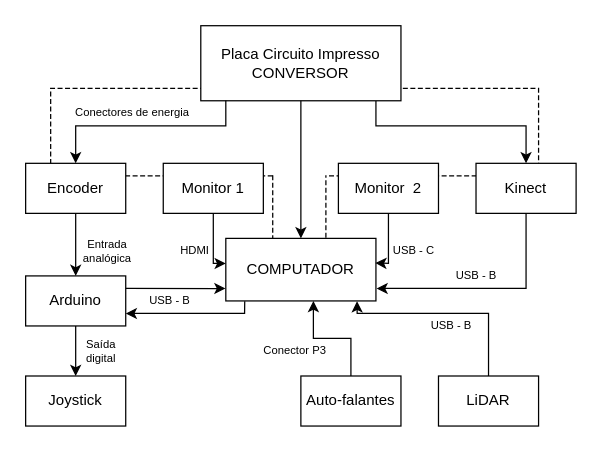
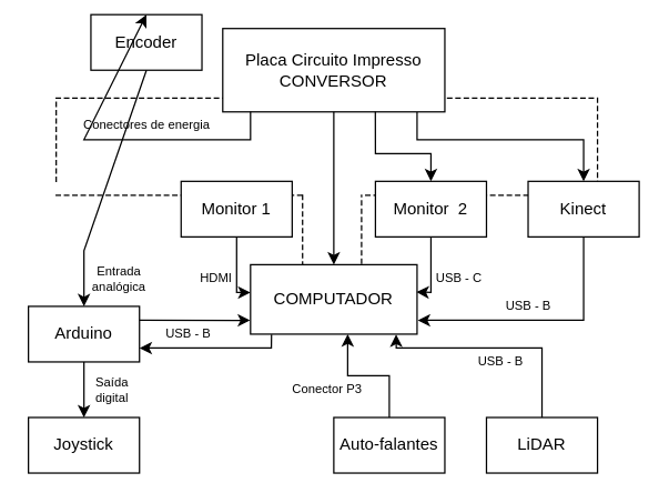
+ <mxCell id="19" value="" style="endArrow=classic;html=1;exitX=0.687;exitY=0.996;exitDx=0;exitDy=0;entryX=0.5;entryY=0;entryDx=0;entryDy=0;exitPerimeter=0;rounded=0;sourcePerimeterSpacing=0;jumpStyle=none;sketch=0;endFill=1;" edge="1" parent="1" source="11" target="13"><mxGeometry width="50" height="50" relative="1" as="geometry"><mxPoint x="260" y="100" as="sourcePoint" /><mxPoint x="260" y="210" as="targetPoint" /><Array as="points"><mxPoint x="270" y="110" /><mxPoint x="310" y="110" /></Array></mxGeometry></mxCell>
- <mxCell id="15" value="Encoder" style="rounded=0;whiteSpace=wrap;html=1;" vertex="1" parent="1"><mxGeometry x="20" y="130" width="80" height="40" as="geometry" /></mxCell>
+ <mxCell id="15" value="Encoder" style="rounded=0;whiteSpace=wrap;html=1;" vertex="1" parent="1"><mxGeometry x="65" y="10" width="80" height="40" as="geometry" /></mxCell>
